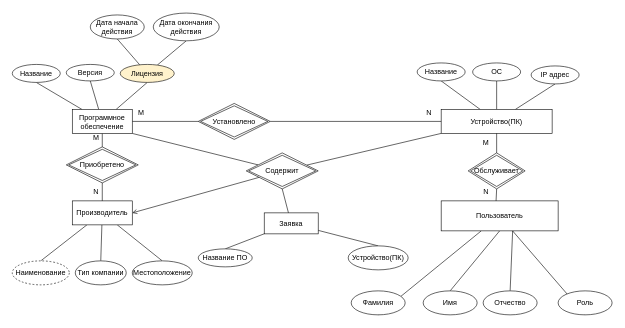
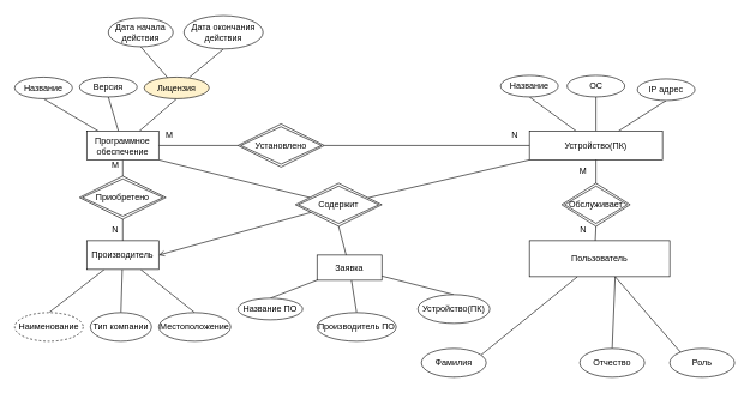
+ <mxCell id="52" style="rounded=0;orthogonalLoop=1;jettySize=auto;html=1;entryX=0.5;entryY=0;entryDx=0;entryDy=0;endArrow=none;endFill=0;" parent="1" source="55" target="57" edge="1"><mxGeometry relative="1" as="geometry" /></mxCell>
- <mxCell id="27" style="rounded=0;orthogonalLoop=1;jettySize=auto;html=1;exitX=0.5;exitY=1;exitDx=0;exitDy=0;entryX=0.5;entryY=0;entryDx=0;entryDy=0;endArrow=none;endFill=0;" parent="1" source="29" target="38" edge="1"><mxGeometry relative="1" as="geometry" /></mxCell>
+ <mxCell id="57" value="Производитель ПО" style="ellipse;whiteSpace=wrap;html=1;" parent="1" vertex="1"><mxGeometry x="440" y="434" width="110" height="40" as="geometry" /></mxCell>
- <mxCell id="38" value="Имя" style="ellipse;whiteSpace=wrap;html=1;align=center;" parent="1" vertex="1"><mxGeometry x="705" y="484" width="90" height="40" as="geometry" /></mxCell>
